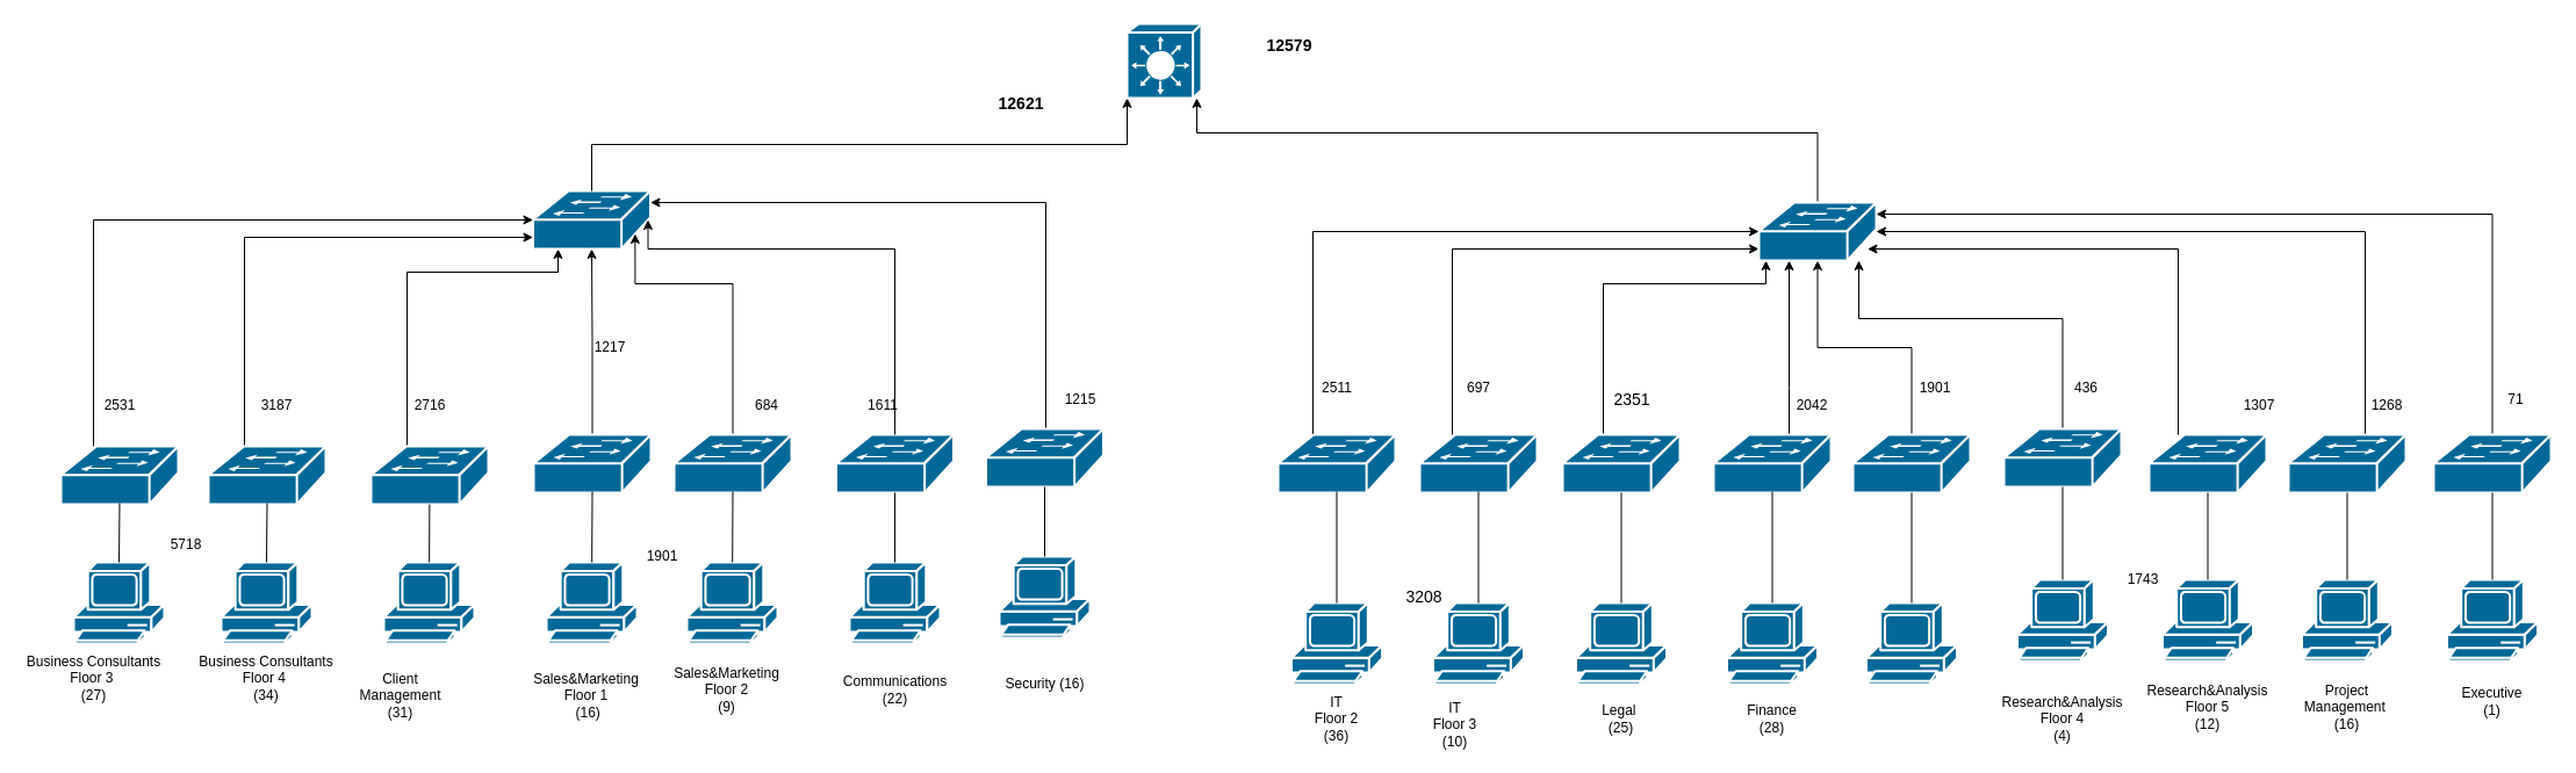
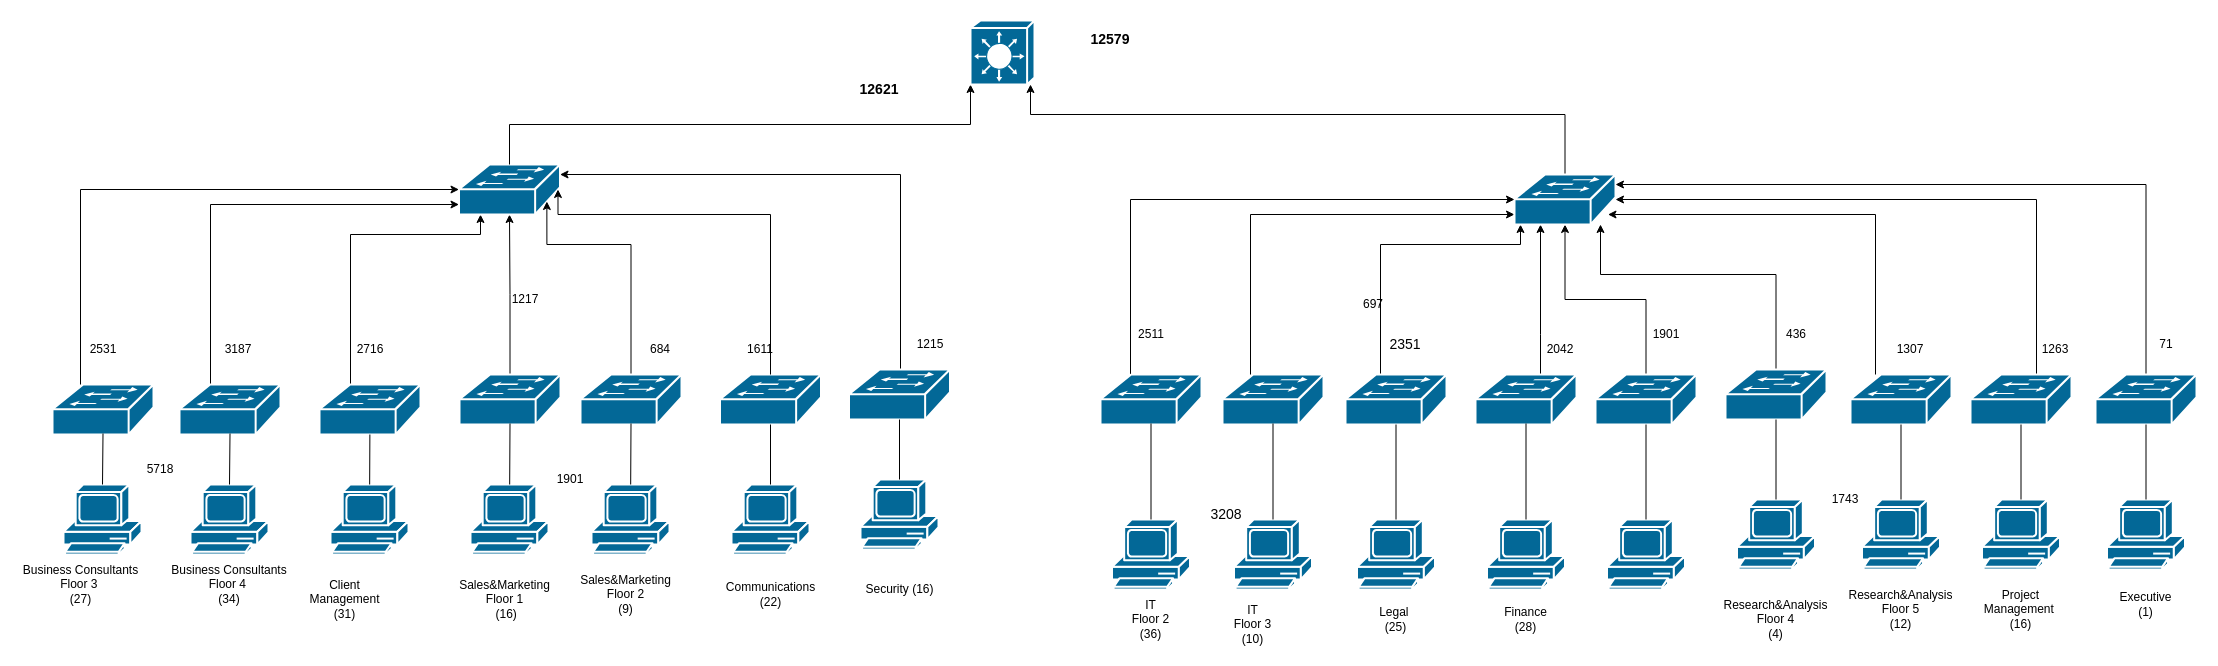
- <mxCell id="104" value="697" style="text;html=1;align=center;verticalAlign=middle;whiteSpace=wrap;rounded=0;" parent="1" vertex="1"><mxGeometry x="1242.5" y="319" width="60" height="30" as="geometry" /></mxCell>
+ <mxCell id="104" value="697" style="text;html=1;align=center;verticalAlign=middle;whiteSpace=wrap;rounded=0;" parent="1" vertex="1"><mxGeometry x="1342.5" y="289" width="60" height="30" as="geometry" /></mxCell>
- <mxCell id="106" value="1307" style="text;html=1;align=center;verticalAlign=middle;whiteSpace=wrap;rounded=0;" parent="1" vertex="1"><mxGeometry x="1914.5" y="334" width="60" height="30" as="geometry" /></mxCell>
+ <mxCell id="106" value="1307" style="text;html=1;align=center;verticalAlign=middle;whiteSpace=wrap;rounded=0;" parent="1" vertex="1"><mxGeometry x="1879.5" y="334" width="60" height="30" as="geometry" /></mxCell>
- <mxCell id="73" value="1268" style="text;html=1;align=center;verticalAlign=middle;whiteSpace=wrap;rounded=0;" parent="1" vertex="1"><mxGeometry x="2025" y="334" width="60" height="30" as="geometry" /></mxCell>
+ <mxCell id="73" value="1263" style="text;html=1;align=center;verticalAlign=middle;whiteSpace=wrap;rounded=0;" parent="1" vertex="1"><mxGeometry x="2025" y="334" width="60" height="30" as="geometry" /></mxCell>
